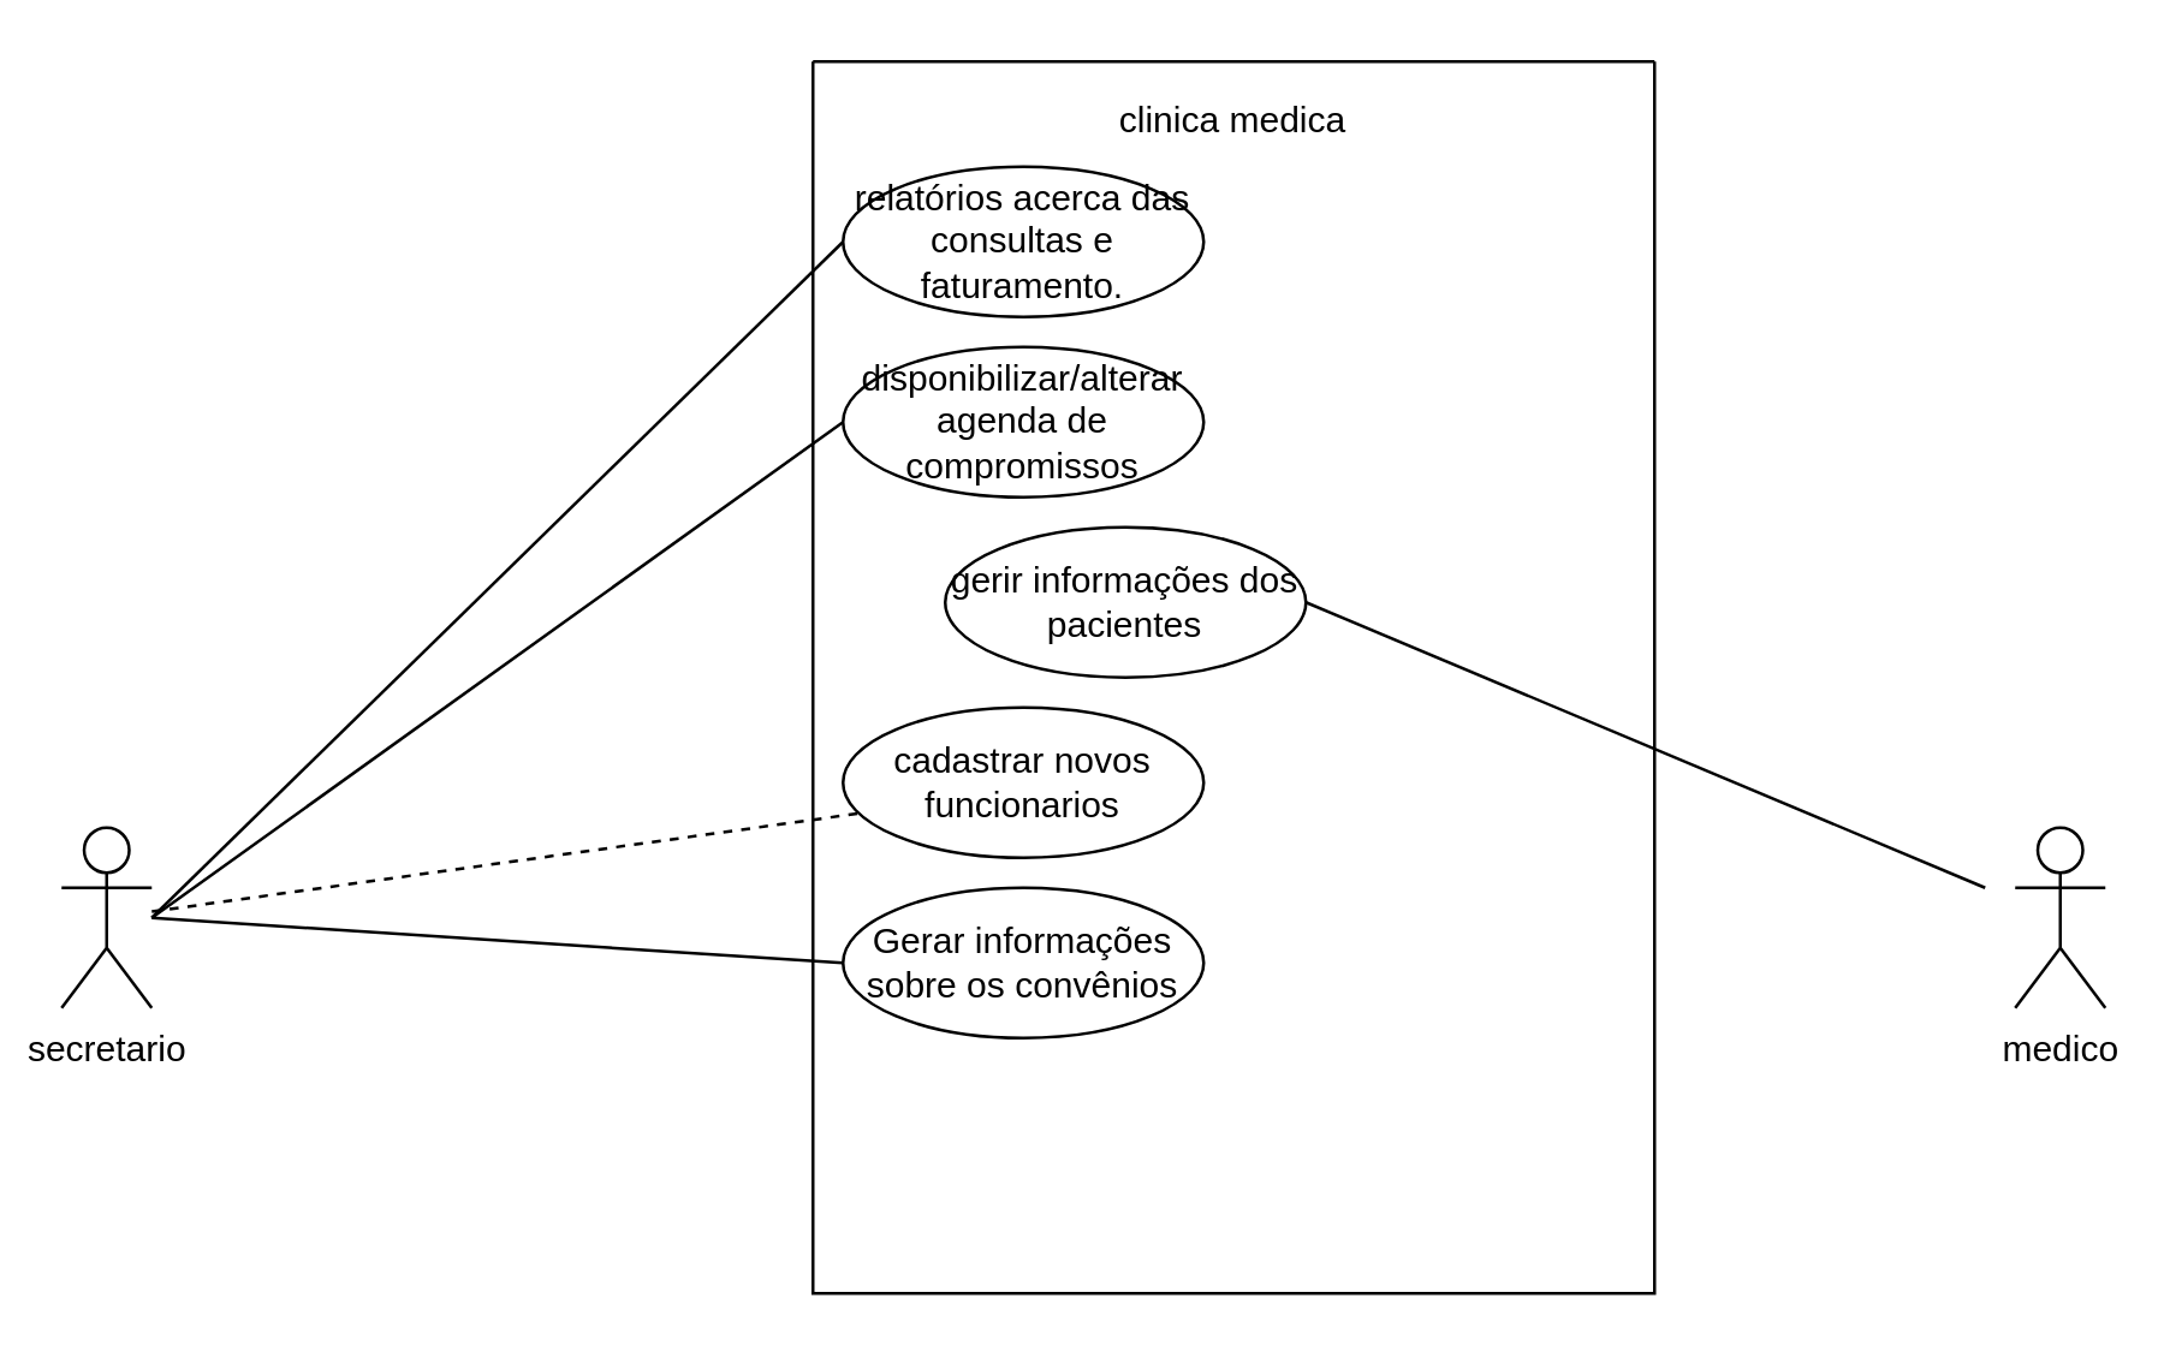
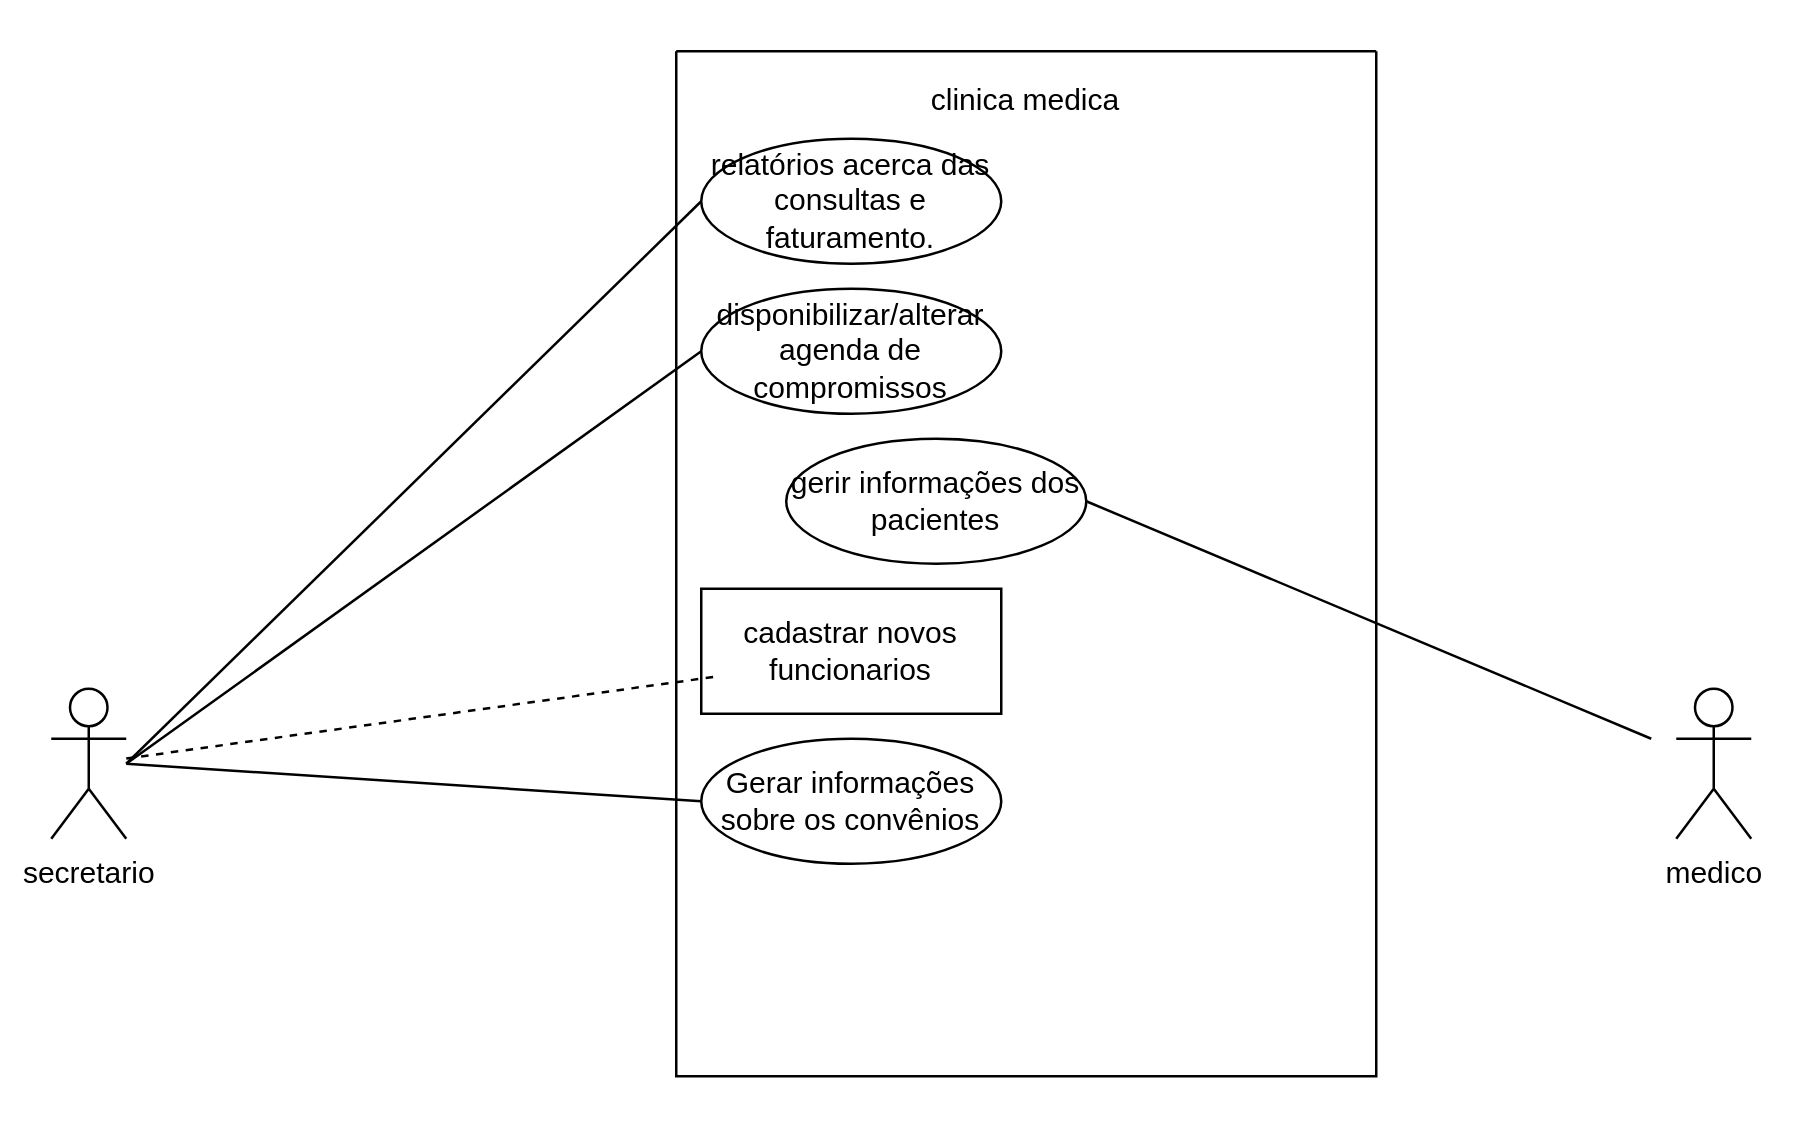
- <mxCell id="3" value="cadastrar novos funcionarios" style="ellipse;whiteSpace=wrap;html=1;" parent="2" vertex="1"><mxGeometry x="10" y="215" width="120" height="50" as="geometry" /></mxCell>
+ <mxCell id="3" value="cadastrar novos funcionarios" style="whiteSpace=wrap;html=1;rounded=0;" parent="2" vertex="1"><mxGeometry x="10" y="215" width="120" height="50" as="geometry" /></mxCell>
